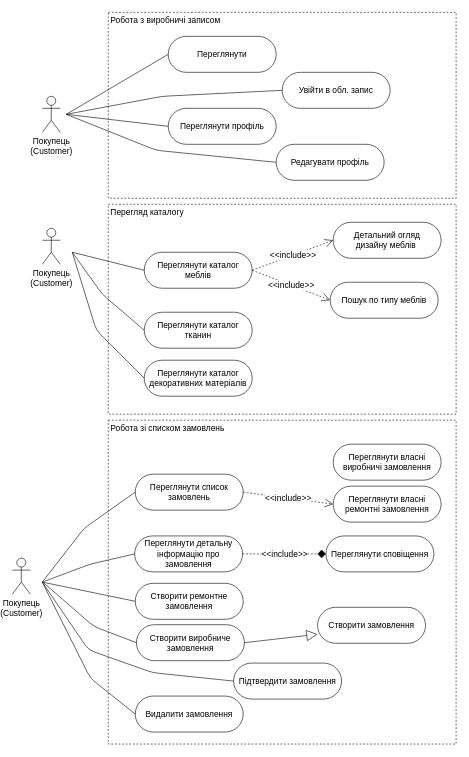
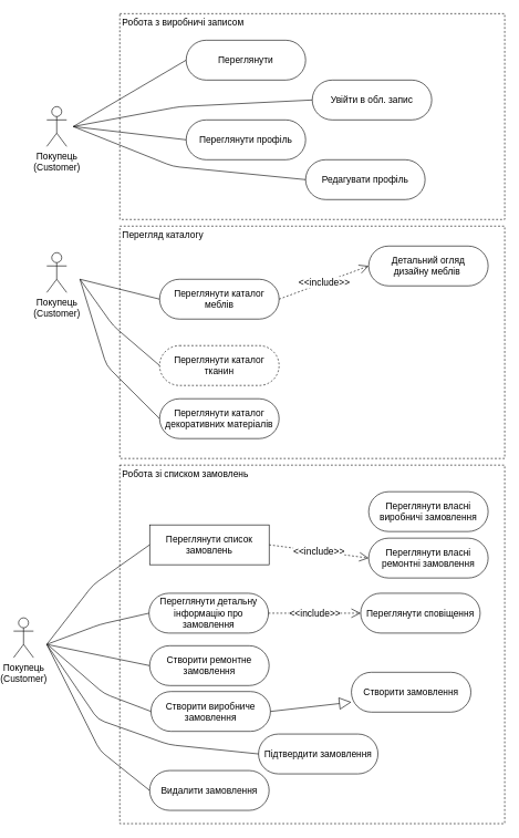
- <mxCell id="15" value="&amp;lt;&amp;lt;include&amp;gt;&amp;gt;" style="endArrow=open;endSize=12;dashed=1;html=1;rounded=0;fontSize=14;exitX=1;exitY=0.5;exitDx=0;exitDy=0;entryX=0;entryY=0.5;entryDx=0;entryDy=0;" parent="1" source="13" target="14" edge="1"><mxGeometry width="160" relative="1" as="geometry"><mxPoint x="430" y="440" as="sourcePoint" /><mxPoint x="640" y="550" as="targetPoint" /></mxGeometry></mxCell>
- <mxCell id="14" value="Пошук по типу меблів" style="rounded=1;whiteSpace=wrap;html=1;arcSize=50;fontSize=14;" parent="1" vertex="1"><mxGeometry x="550" y="470" width="180" height="60" as="geometry" /></mxCell>
- <mxCell id="18" value="Переглянути каталог тканин" style="rounded=1;whiteSpace=wrap;html=1;arcSize=50;fontSize=14;" parent="1" vertex="1"><mxGeometry x="240" y="520" width="180" height="60" as="geometry" /></mxCell>
+ <mxCell id="18" value="Переглянути каталог тканин" style="rounded=1;whiteSpace=wrap;html=1;arcSize=50;fontSize=14;dashed=1;" parent="1" vertex="1"><mxGeometry x="240" y="520" width="180" height="60" as="geometry" /></mxCell>
- <mxCell id="23" value="Переглянути список замовлень" style="rounded=1;whiteSpace=wrap;html=1;arcSize=50;fontSize=14;" parent="1" vertex="1"><mxGeometry x="225" y="790" width="180" height="60" as="geometry" /></mxCell>
+ <mxCell id="23" value="Переглянути список замовлень" style="whiteSpace=wrap;html=1;arcSize=50;fontSize=14;rounded=0;" parent="1" vertex="1"><mxGeometry x="225" y="790" width="180" height="60" as="geometry" /></mxCell>
- <mxCell id="33" value="&amp;lt;&amp;lt;include&amp;gt;&amp;gt;" style="endArrow=diamond;endSize=12;dashed=1;html=1;rounded=0;fontSize=14;exitX=1;exitY=0.5;exitDx=0;exitDy=0;entryX=0;entryY=0.5;entryDx=0;entryDy=0;" parent="1" source="22" target="32" edge="1"><mxGeometry width="160" relative="1" as="geometry"><mxPoint x="415" y="830" as="sourcePoint" /><mxPoint x="590" y="850" as="targetPoint" /></mxGeometry></mxCell>
+ <mxCell id="33" value="&amp;lt;&amp;lt;include&amp;gt;&amp;gt;" style="endArrow=open;endSize=12;dashed=1;html=1;rounded=0;fontSize=14;exitX=1;exitY=0.5;exitDx=0;exitDy=0;entryX=0;entryY=0.5;entryDx=0;entryDy=0;" parent="1" source="22" target="32" edge="1"><mxGeometry width="160" relative="1" as="geometry"><mxPoint x="415" y="830" as="sourcePoint" /><mxPoint x="590" y="850" as="targetPoint" /></mxGeometry></mxCell>
